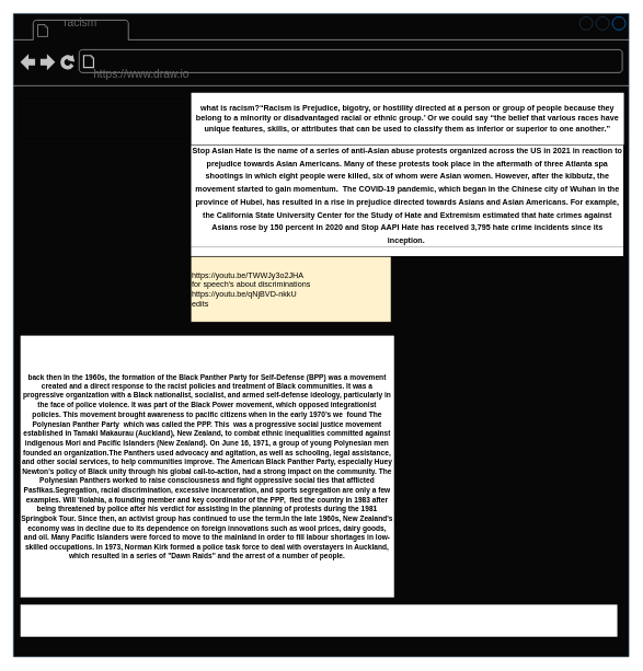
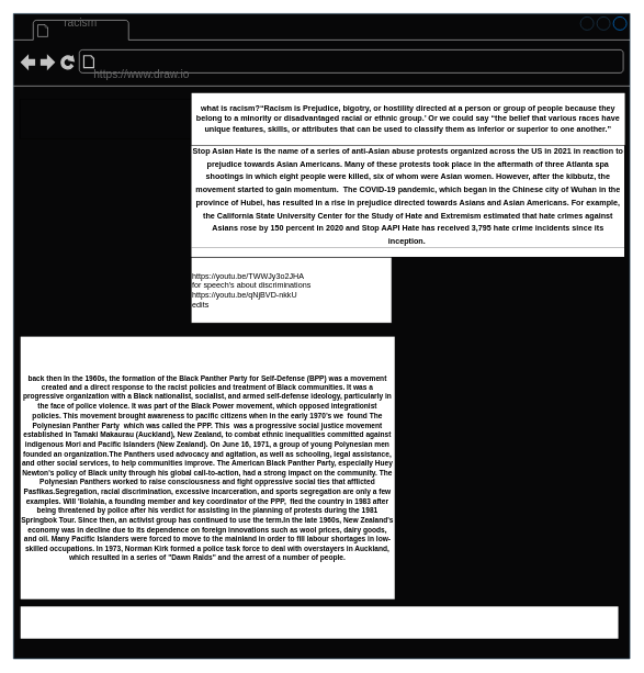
- <mxCell id="11" value="https://youtu.be/TWWJy3o2JHA&lt;br&gt;for speech's about discriminations&lt;br&gt;https://youtu.be/qNjBVD-nkkU&lt;br&gt;edits&amp;nbsp;" style="rounded=0;whiteSpace=wrap;html=1;align=left;fillColor=#fff2cc;" vertex="1" parent="2"><mxGeometry x="270" y="370" width="305" height="100" as="geometry" /></mxCell>
+ <mxCell id="11" value="https://youtu.be/TWWJy3o2JHA&lt;br&gt;for speech's about discriminations&lt;br&gt;https://youtu.be/qNjBVD-nkkU&lt;br&gt;edits&amp;nbsp;" style="rounded=0;whiteSpace=wrap;html=1;align=left;" vertex="1" parent="2"><mxGeometry x="270" y="370" width="305" height="100" as="geometry" /></mxCell>
